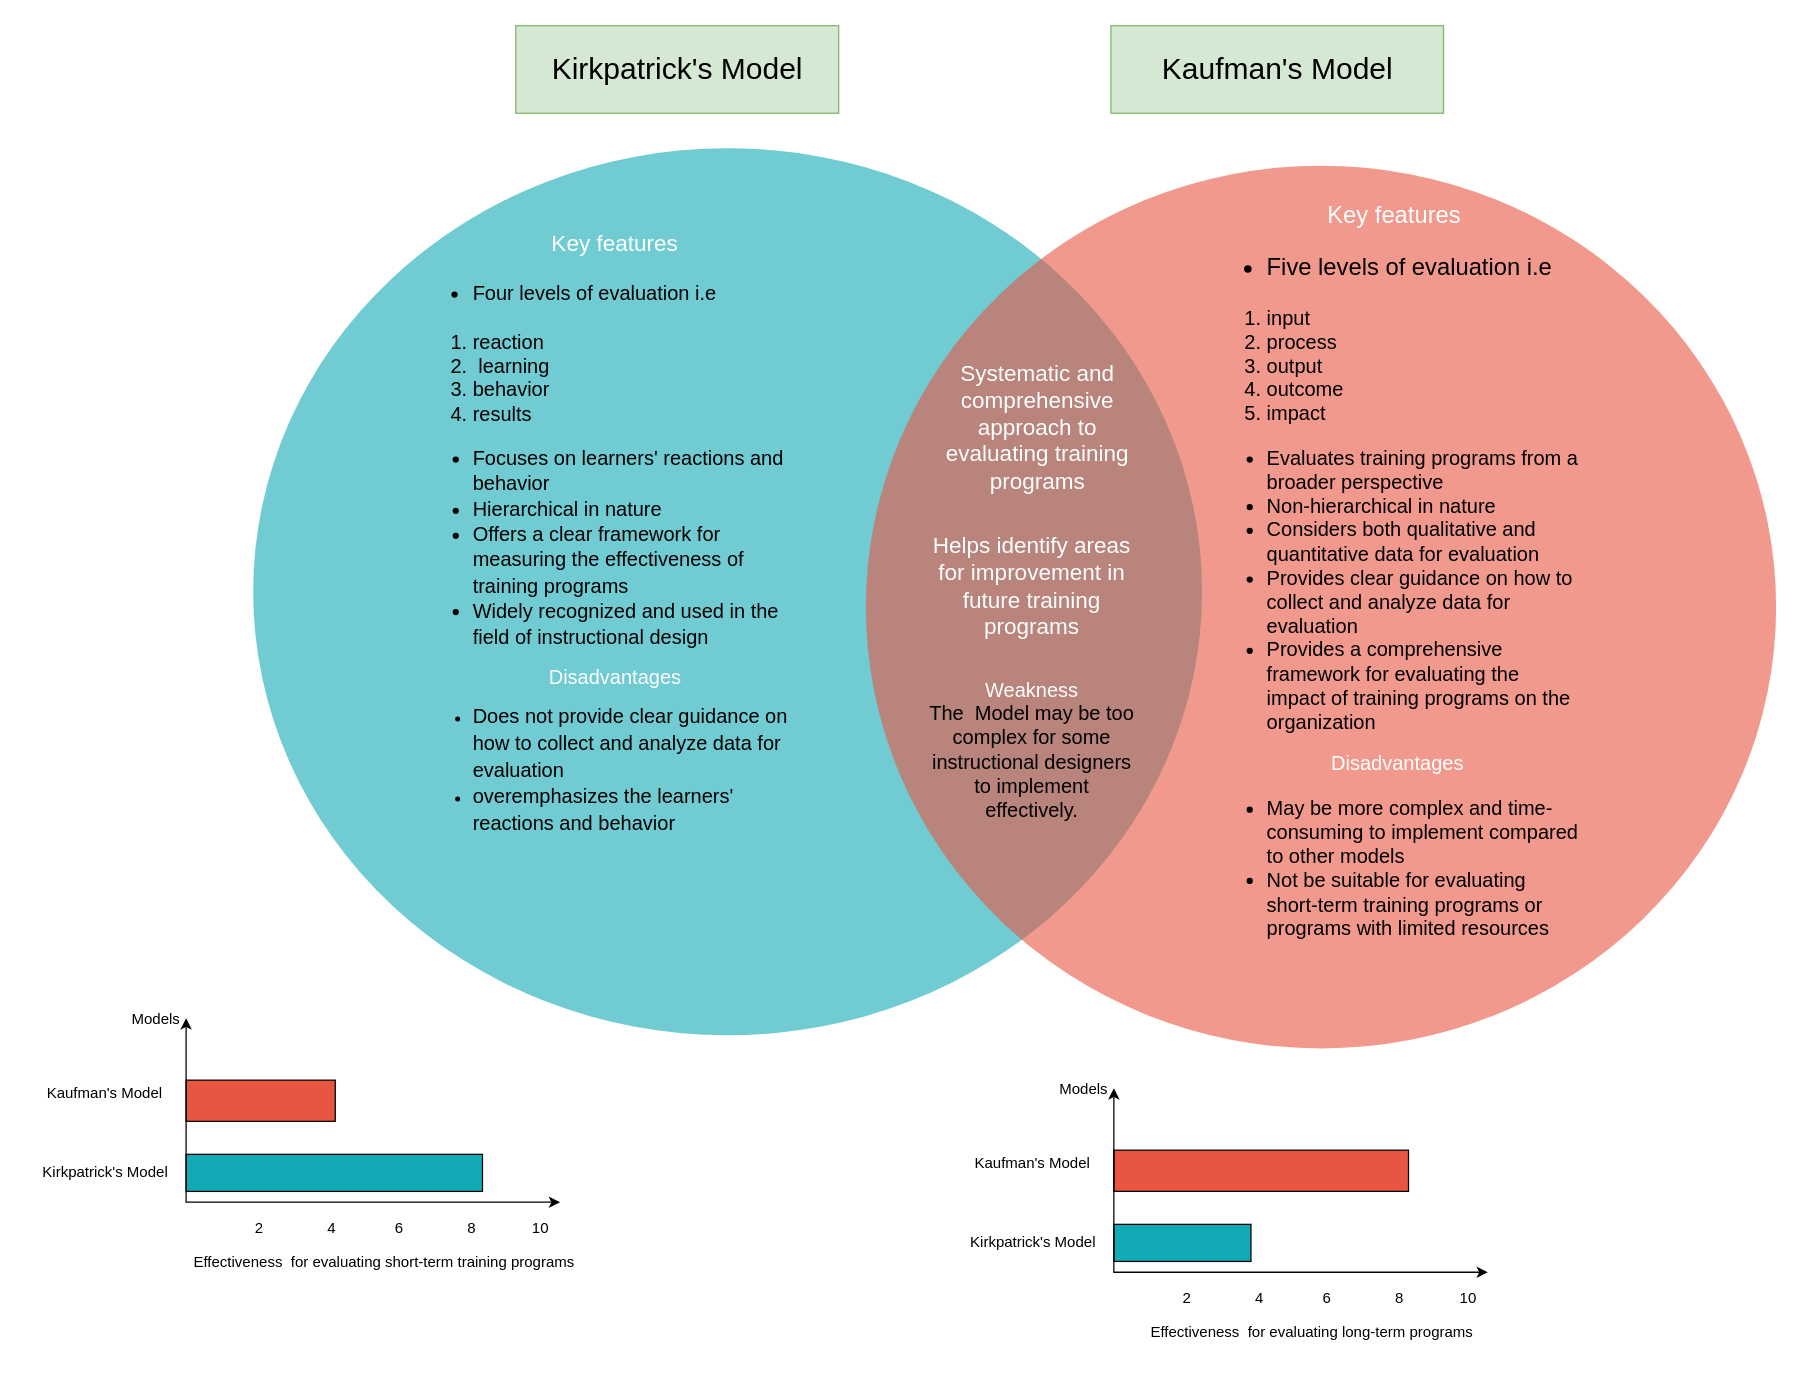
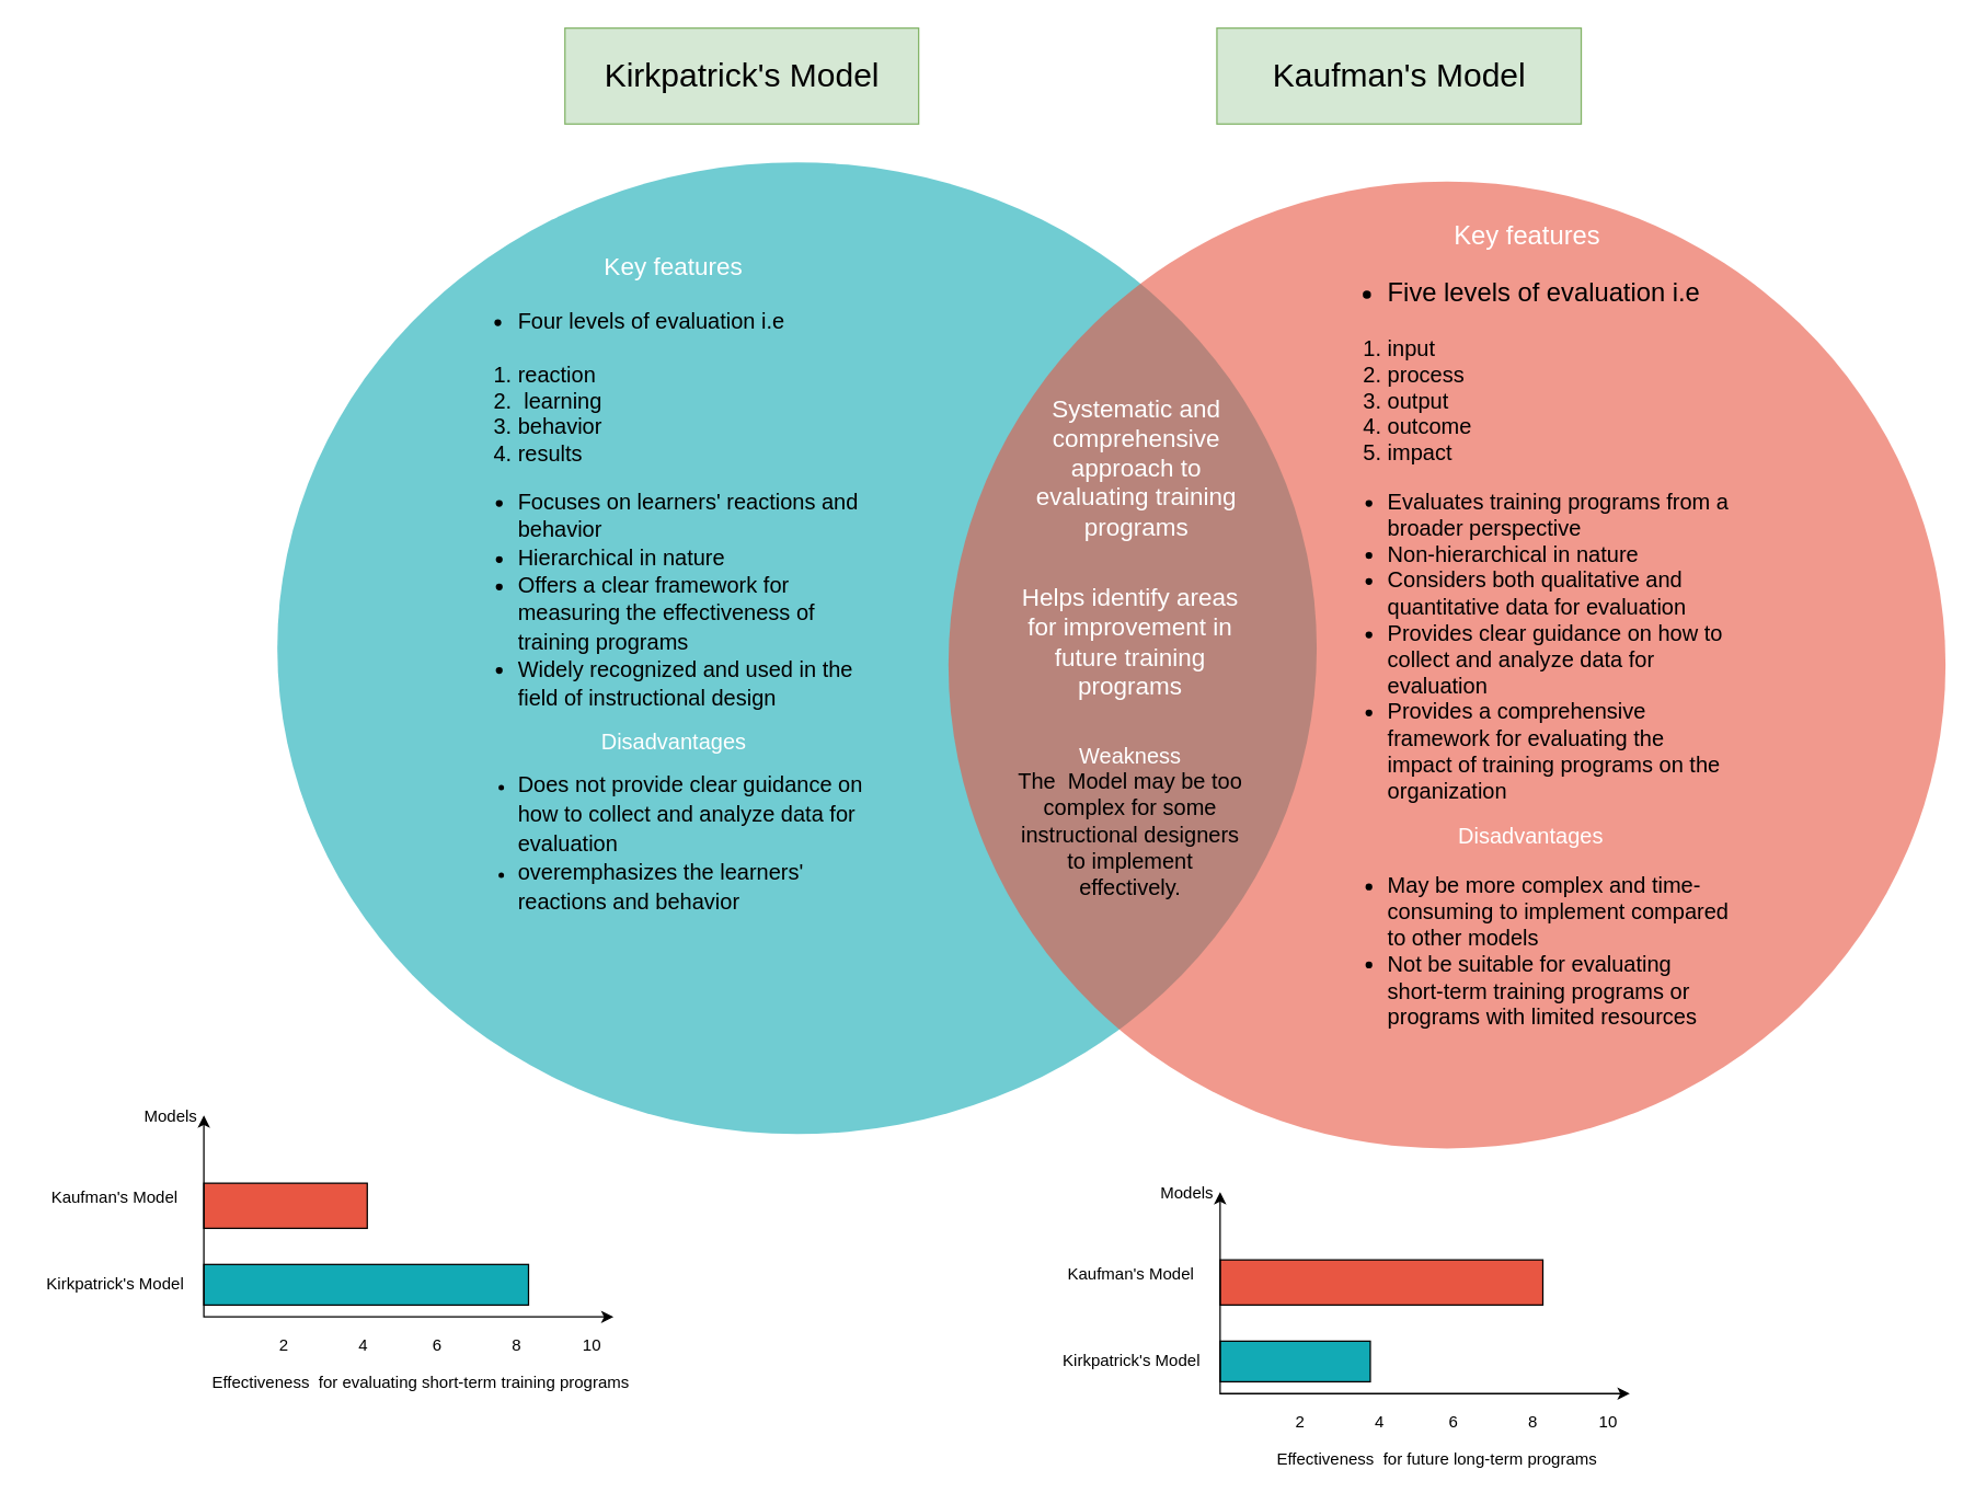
- <mxCell id="27" value="Effectiveness&amp;nbsp;&amp;nbsp;for evaluating long-term programs" style="text;strokeColor=none;align=center;fillColor=none;html=1;verticalAlign=middle;whiteSpace=wrap;rounded=0;container=0;" vertex="1" parent="26"><mxGeometry x="98" y="194.11" width="378" height="21.02" as="geometry" /></mxCell>
+ <mxCell id="27" value="Effectiveness&amp;nbsp;&amp;nbsp;for future long-term programs" style="text;strokeColor=none;align=center;fillColor=none;html=1;verticalAlign=middle;whiteSpace=wrap;rounded=0;container=0;" vertex="1" parent="26"><mxGeometry x="98" y="194.11" width="378" height="21.02" as="geometry" /></mxCell>
